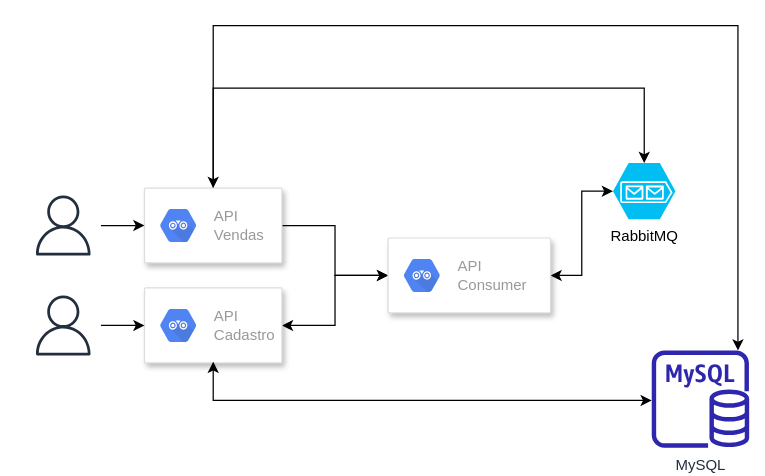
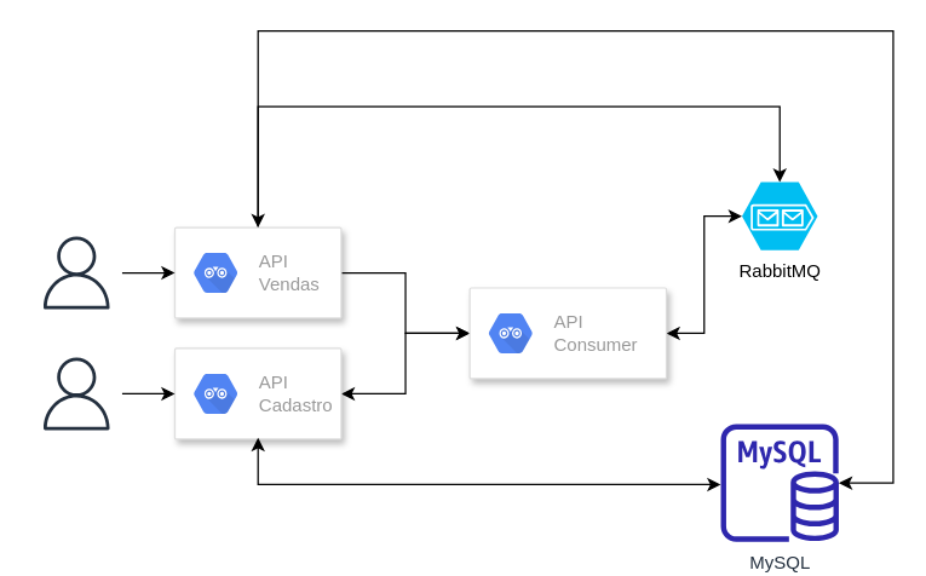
- <mxCell id="19" value="RabbitMQ" style="verticalLabelPosition=bottom;html=1;verticalAlign=top;align=center;strokeColor=none;fillColor=#00BEF2;shape=mxgraph.azure.storage_queue;" parent="1" vertex="1"><mxGeometry x="490" y="130" width="50" height="45" as="geometry" /></mxCell>
+ <mxCell id="19" value="RabbitMQ" style="verticalLabelPosition=bottom;html=1;verticalAlign=top;align=center;strokeColor=none;fillColor=#00BEF2;shape=mxgraph.azure.storage_queue;" parent="1" vertex="1"><mxGeometry x="490" y="120" width="50" height="45" as="geometry" /></mxCell>
- <mxCell id="18" value="MySQL" style="sketch=0;outlineConnect=0;fontColor=#232F3E;gradientColor=none;fillColor=#2E27AD;strokeColor=none;dashed=0;verticalLabelPosition=bottom;verticalAlign=top;align=center;html=1;fontSize=12;fontStyle=0;aspect=fixed;pointerEvents=1;shape=mxgraph.aws4.rds_mysql_instance;" parent="1" vertex="1"><mxGeometry x="521" y="279.9" width="78" height="78" as="geometry" /></mxCell>
+ <mxCell id="18" value="MySQL" style="sketch=0;outlineConnect=0;fontColor=#232F3E;gradientColor=none;fillColor=#2E27AD;strokeColor=none;dashed=0;verticalLabelPosition=bottom;verticalAlign=top;align=center;html=1;fontSize=12;fontStyle=0;aspect=fixed;pointerEvents=1;shape=mxgraph.aws4.rds_mysql_instance;" parent="1" vertex="1"><mxGeometry x="476" y="279.9" width="78" height="78" as="geometry" /></mxCell>
